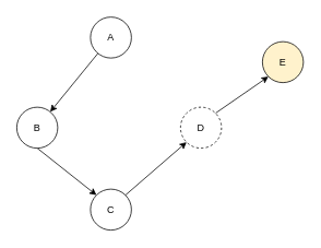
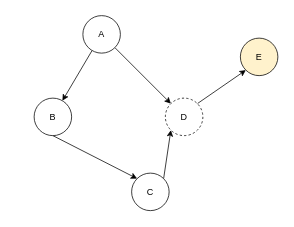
+ <mxCell id="3" style="edgeStyle=none;html=1;exitX=1;exitY=1;exitDx=0;exitDy=0;entryX=0;entryY=0;entryDx=0;entryDy=0;" edge="1" parent="1" source="4" target="11"><mxGeometry relative="1" as="geometry" /></mxCell>
- <mxCell id="6" value="B" style="ellipse;whiteSpace=wrap;html=1;aspect=fixed;" vertex="1" parent="1"><mxGeometry x="20" y="130" width="50" height="50" as="geometry" /></mxCell>
+ <mxCell id="6" value="B" style="ellipse;whiteSpace=wrap;html=1;aspect=fixed;" vertex="1" parent="1"><mxGeometry x="45" y="130" width="50" height="50" as="geometry" /></mxCell>
- <mxCell id="8" value="C" style="ellipse;whiteSpace=wrap;html=1;aspect=fixed;" vertex="1" parent="1"><mxGeometry x="110" y="230" width="50" height="50" as="geometry" /></mxCell>
+ <mxCell id="8" value="C" style="ellipse;whiteSpace=wrap;html=1;aspect=fixed;" vertex="1" parent="1"><mxGeometry x="175" y="230" width="50" height="50" as="geometry" /></mxCell>
